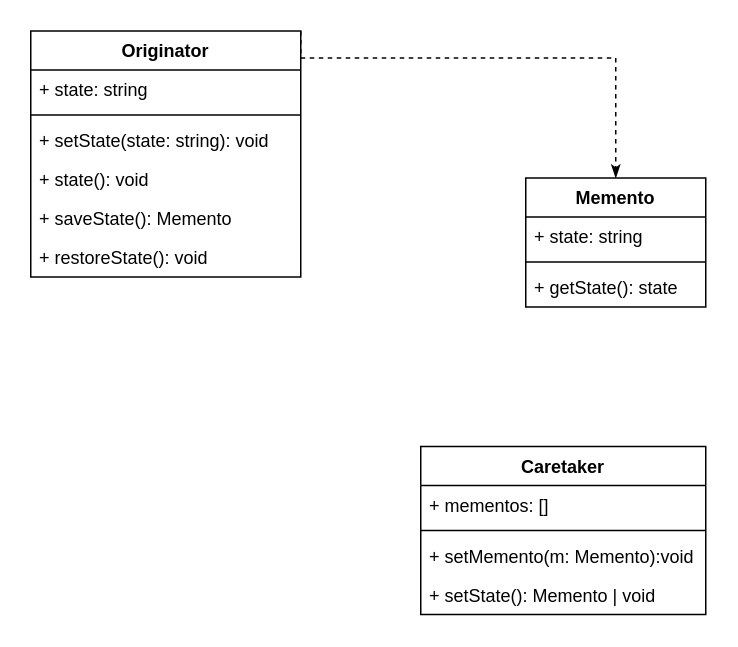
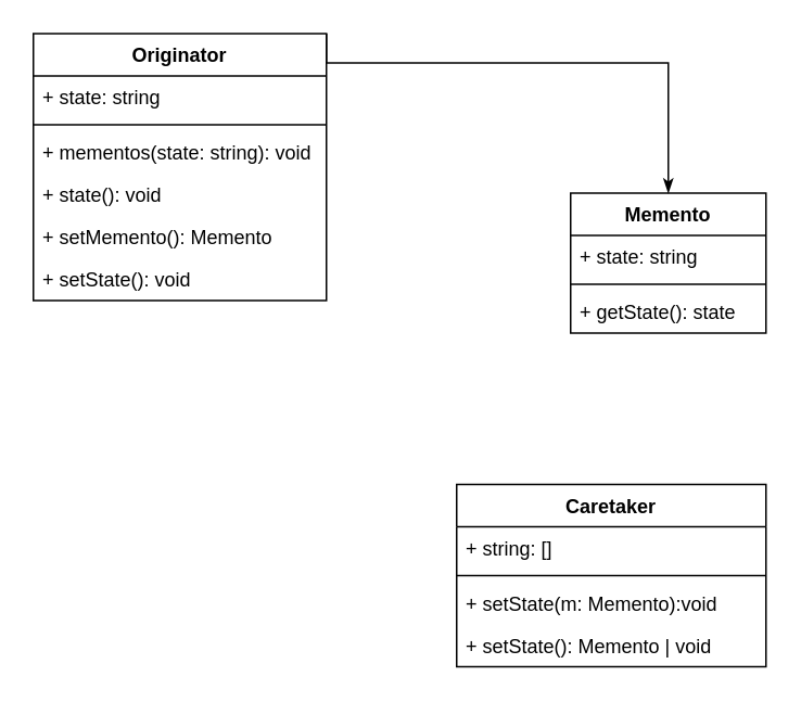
- <mxCell id="6" style="edgeStyle=orthogonalEdgeStyle;rounded=0;orthogonalLoop=1;jettySize=auto;html=1;exitX=1;exitY=0;exitDx=0;exitDy=0;entryX=0.5;entryY=0;entryDx=0;entryDy=0;endArrow=classicThin;endFill=1;endSize=6;dashed=1;" edge="1" parent="1" source="7" target="2"><mxGeometry relative="1" as="geometry"><Array as="points"><mxPoint x="200" y="38" /><mxPoint x="410" y="38" /></Array></mxGeometry></mxCell>
+ <mxCell id="6" style="edgeStyle=orthogonalEdgeStyle;rounded=0;orthogonalLoop=1;jettySize=auto;html=1;exitX=1;exitY=0;exitDx=0;exitDy=0;entryX=0.5;entryY=0;entryDx=0;entryDy=0;endArrow=classicThin;endFill=1;endSize=6;dashed=0;" edge="1" parent="1" source="7" target="2"><mxGeometry relative="1" as="geometry"><Array as="points"><mxPoint x="200" y="38" /><mxPoint x="410" y="38" /></Array></mxGeometry></mxCell>
- <mxCell id="10" value="+ setState(state: string): void" style="text;strokeColor=none;fillColor=none;align=left;verticalAlign=top;spacingLeft=4;spacingRight=4;overflow=hidden;rotatable=0;points=[[0,0.5],[1,0.5]];portConstraint=eastwest;" vertex="1" parent="7"><mxGeometry y="60" width="180" height="26" as="geometry" /></mxCell>
+ <mxCell id="10" value="+ mementos(state: string): void" style="text;strokeColor=none;fillColor=none;align=left;verticalAlign=top;spacingLeft=4;spacingRight=4;overflow=hidden;rotatable=0;points=[[0,0.5],[1,0.5]];portConstraint=eastwest;" vertex="1" parent="7"><mxGeometry y="60" width="180" height="26" as="geometry" /></mxCell>
- <mxCell id="12" value="+ saveState(): Memento" style="text;strokeColor=none;fillColor=none;align=left;verticalAlign=top;spacingLeft=4;spacingRight=4;overflow=hidden;rotatable=0;points=[[0,0.5],[1,0.5]];portConstraint=eastwest;" vertex="1" parent="7"><mxGeometry y="112" width="180" height="26" as="geometry" /></mxCell>
+ <mxCell id="12" value="+ setMemento(): Memento" style="text;strokeColor=none;fillColor=none;align=left;verticalAlign=top;spacingLeft=4;spacingRight=4;overflow=hidden;rotatable=0;points=[[0,0.5],[1,0.5]];portConstraint=eastwest;" vertex="1" parent="7"><mxGeometry y="112" width="180" height="26" as="geometry" /></mxCell>
- <mxCell id="13" value="+ restoreState(): void" style="text;strokeColor=none;fillColor=none;align=left;verticalAlign=top;spacingLeft=4;spacingRight=4;overflow=hidden;rotatable=0;points=[[0,0.5],[1,0.5]];portConstraint=eastwest;" vertex="1" parent="7"><mxGeometry y="138" width="180" height="26" as="geometry" /></mxCell>
+ <mxCell id="13" value="+ setState(): void" style="text;strokeColor=none;fillColor=none;align=left;verticalAlign=top;spacingLeft=4;spacingRight=4;overflow=hidden;rotatable=0;points=[[0,0.5],[1,0.5]];portConstraint=eastwest;" vertex="1" parent="7"><mxGeometry y="138" width="180" height="26" as="geometry" /></mxCell>
- <mxCell id="15" value="+ mementos: []" style="text;strokeColor=none;fillColor=none;align=left;verticalAlign=top;spacingLeft=4;spacingRight=4;overflow=hidden;rotatable=0;points=[[0,0.5],[1,0.5]];portConstraint=eastwest;" vertex="1" parent="14"><mxGeometry y="26" width="190" height="26" as="geometry" /></mxCell>
+ <mxCell id="15" value="+ string: []" style="text;strokeColor=none;fillColor=none;align=left;verticalAlign=top;spacingLeft=4;spacingRight=4;overflow=hidden;rotatable=0;points=[[0,0.5],[1,0.5]];portConstraint=eastwest;" vertex="1" parent="14"><mxGeometry y="26" width="190" height="26" as="geometry" /></mxCell>
- <mxCell id="17" value="+ setMemento(m: Memento):void" style="text;strokeColor=none;fillColor=none;align=left;verticalAlign=top;spacingLeft=4;spacingRight=4;overflow=hidden;rotatable=0;points=[[0,0.5],[1,0.5]];portConstraint=eastwest;" vertex="1" parent="14"><mxGeometry y="60" width="190" height="26" as="geometry" /></mxCell>
+ <mxCell id="17" value="+ setState(m: Memento):void" style="text;strokeColor=none;fillColor=none;align=left;verticalAlign=top;spacingLeft=4;spacingRight=4;overflow=hidden;rotatable=0;points=[[0,0.5],[1,0.5]];portConstraint=eastwest;" vertex="1" parent="14"><mxGeometry y="60" width="190" height="26" as="geometry" /></mxCell>
